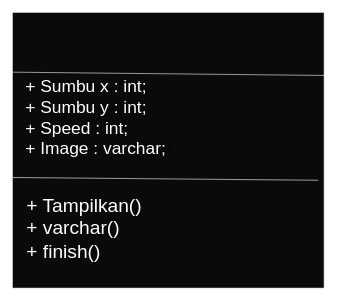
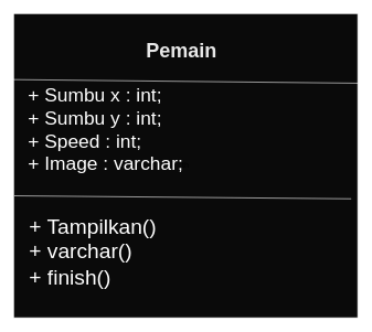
+ <mxCell id="3" value="&lt;font color=&quot;#e8e8e8&quot; style=&quot;font-size: 30px;&quot;&gt;Pemain&lt;/font&gt;" style="text;html=1;strokeColor=none;fillColor=none;align=center;verticalAlign=middle;whiteSpace=wrap;rounded=0;fontSize=24;fontStyle=1" vertex="1" parent="1"><mxGeometry x="219" y="40" width="110" height="70" as="geometry" /></mxCell>
